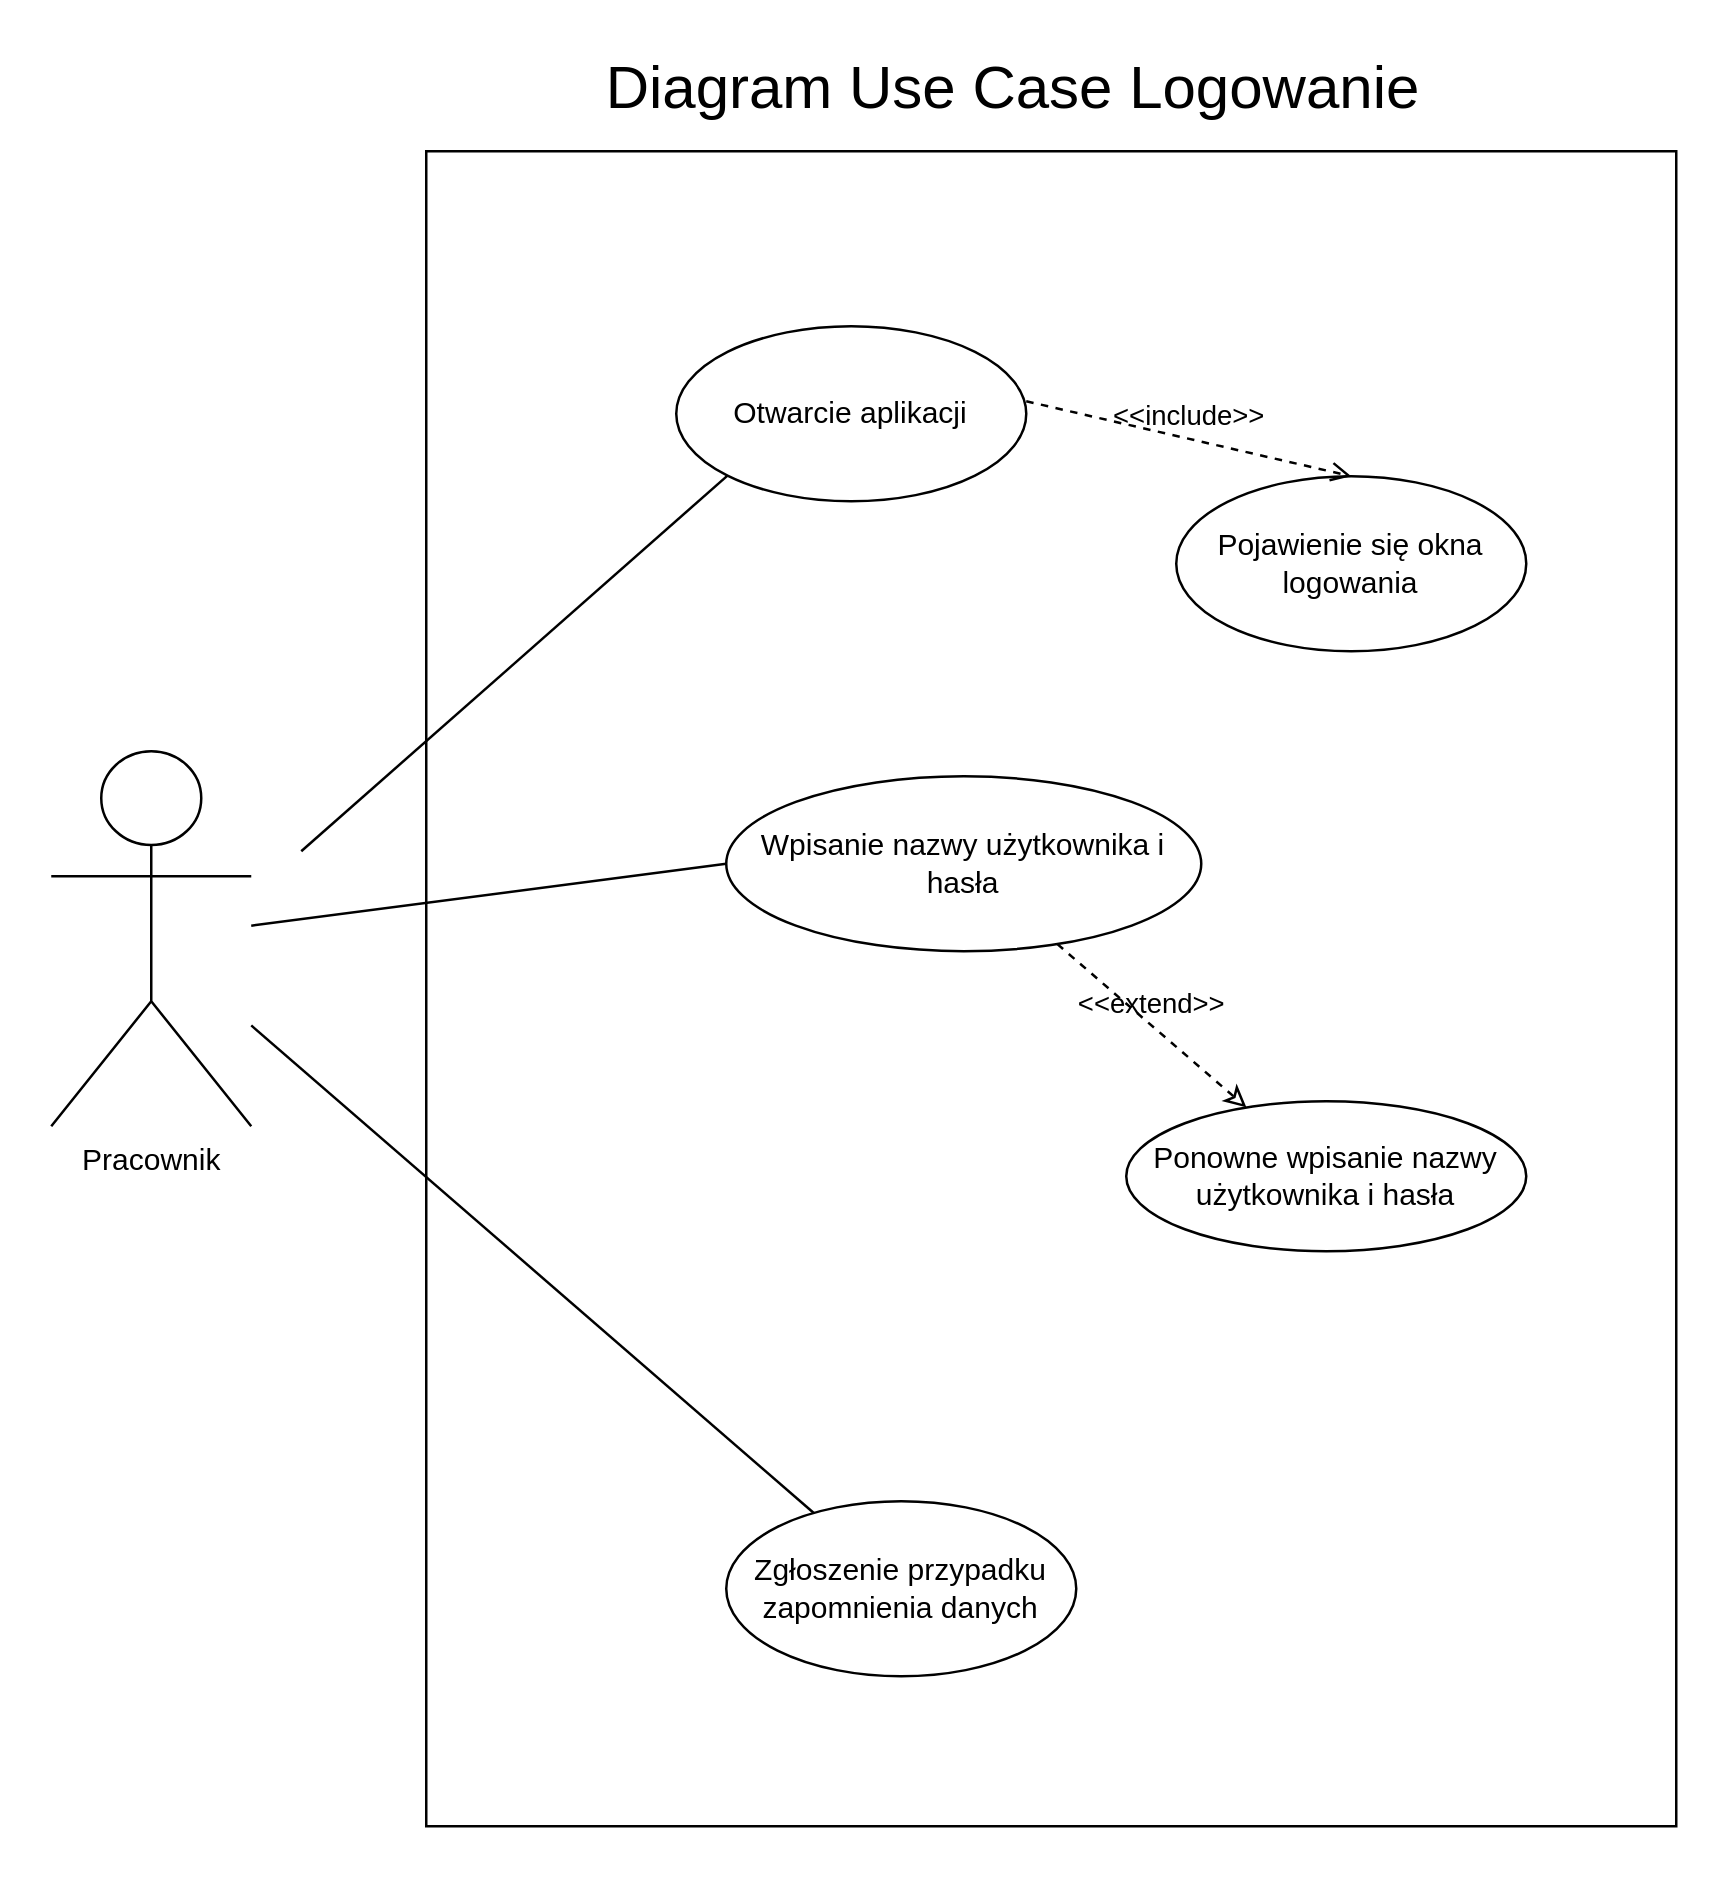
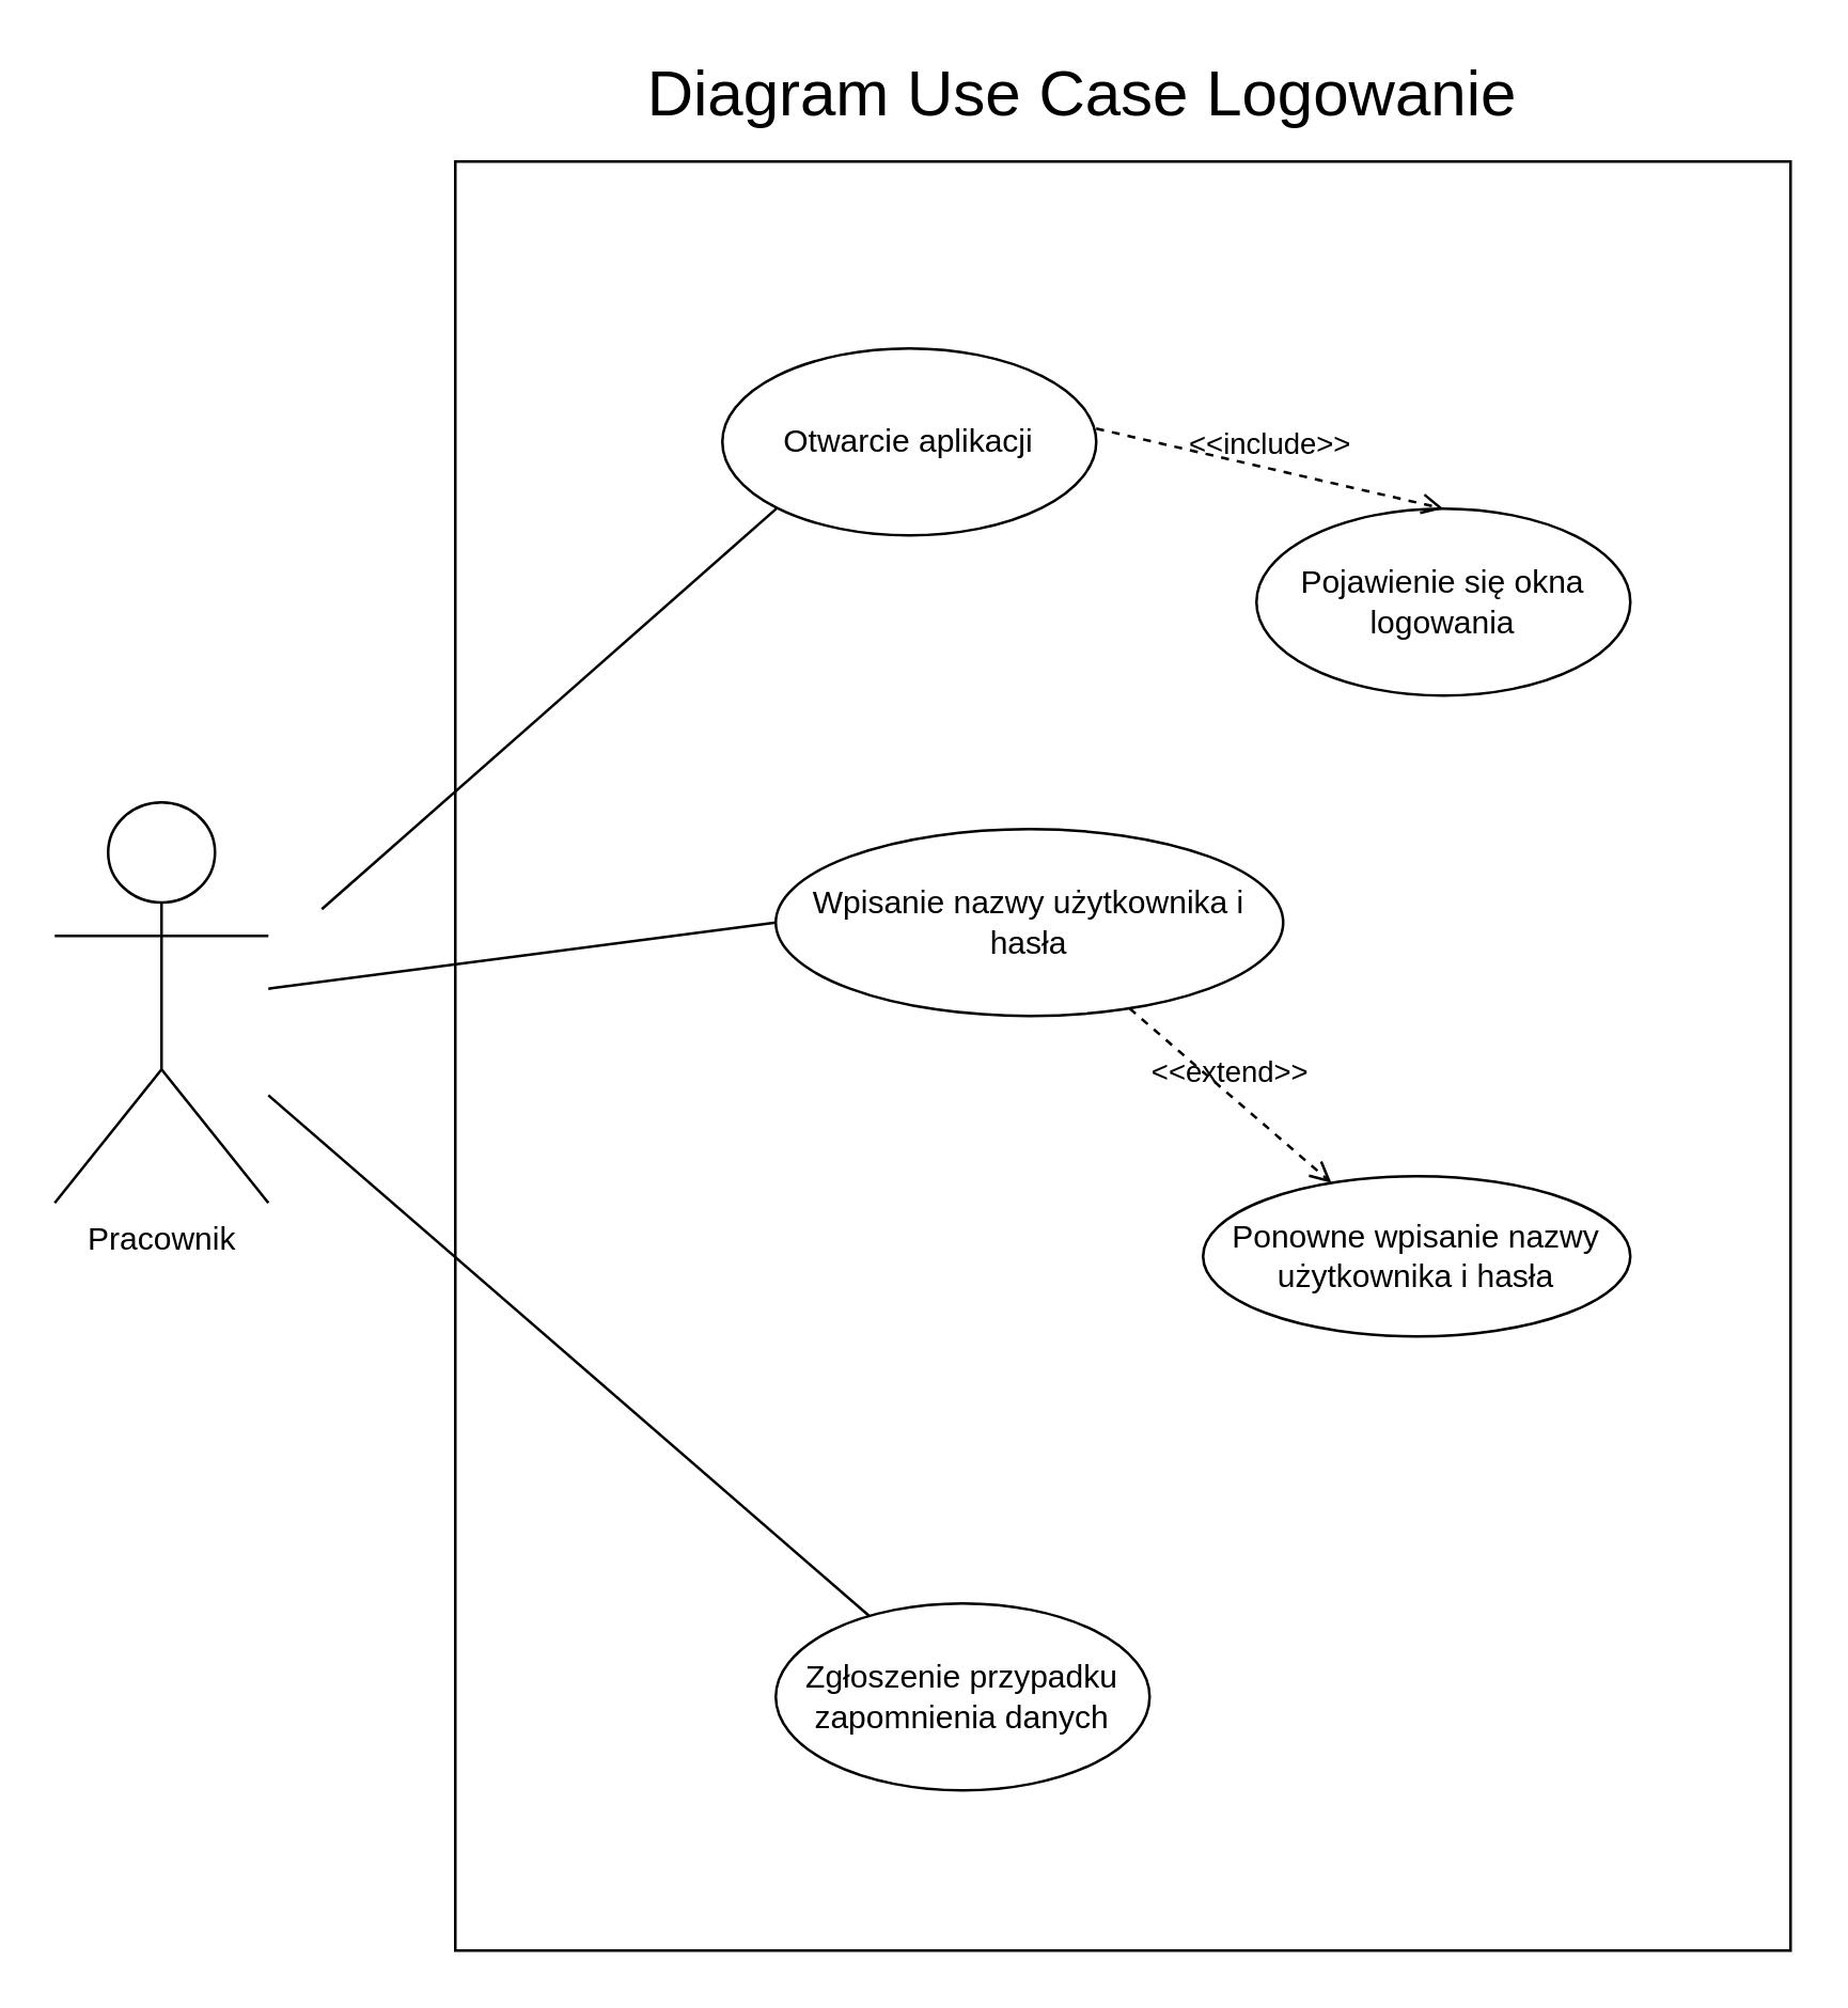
- <mxCell id="13" value="&amp;lt;&amp;lt;extend&amp;gt;&amp;gt;" style="html=1;verticalAlign=bottom;labelBackgroundColor=none;endArrow=classic;endFill=0;dashed=1;rounded=0;" edge="1" parent="1" source="6" target="7"><mxGeometry width="160" relative="1" as="geometry"><mxPoint x="390" y="390" as="sourcePoint" /><mxPoint x="550" y="390" as="targetPoint" /></mxGeometry></mxCell>
+ <mxCell id="13" value="&amp;lt;&amp;lt;extend&amp;gt;&amp;gt;" style="html=1;verticalAlign=bottom;labelBackgroundColor=none;endArrow=open;endFill=0;dashed=1;rounded=0;" edge="1" parent="1" source="6" target="7"><mxGeometry width="160" relative="1" as="geometry"><mxPoint x="390" y="390" as="sourcePoint" /><mxPoint x="550" y="390" as="targetPoint" /></mxGeometry></mxCell>
